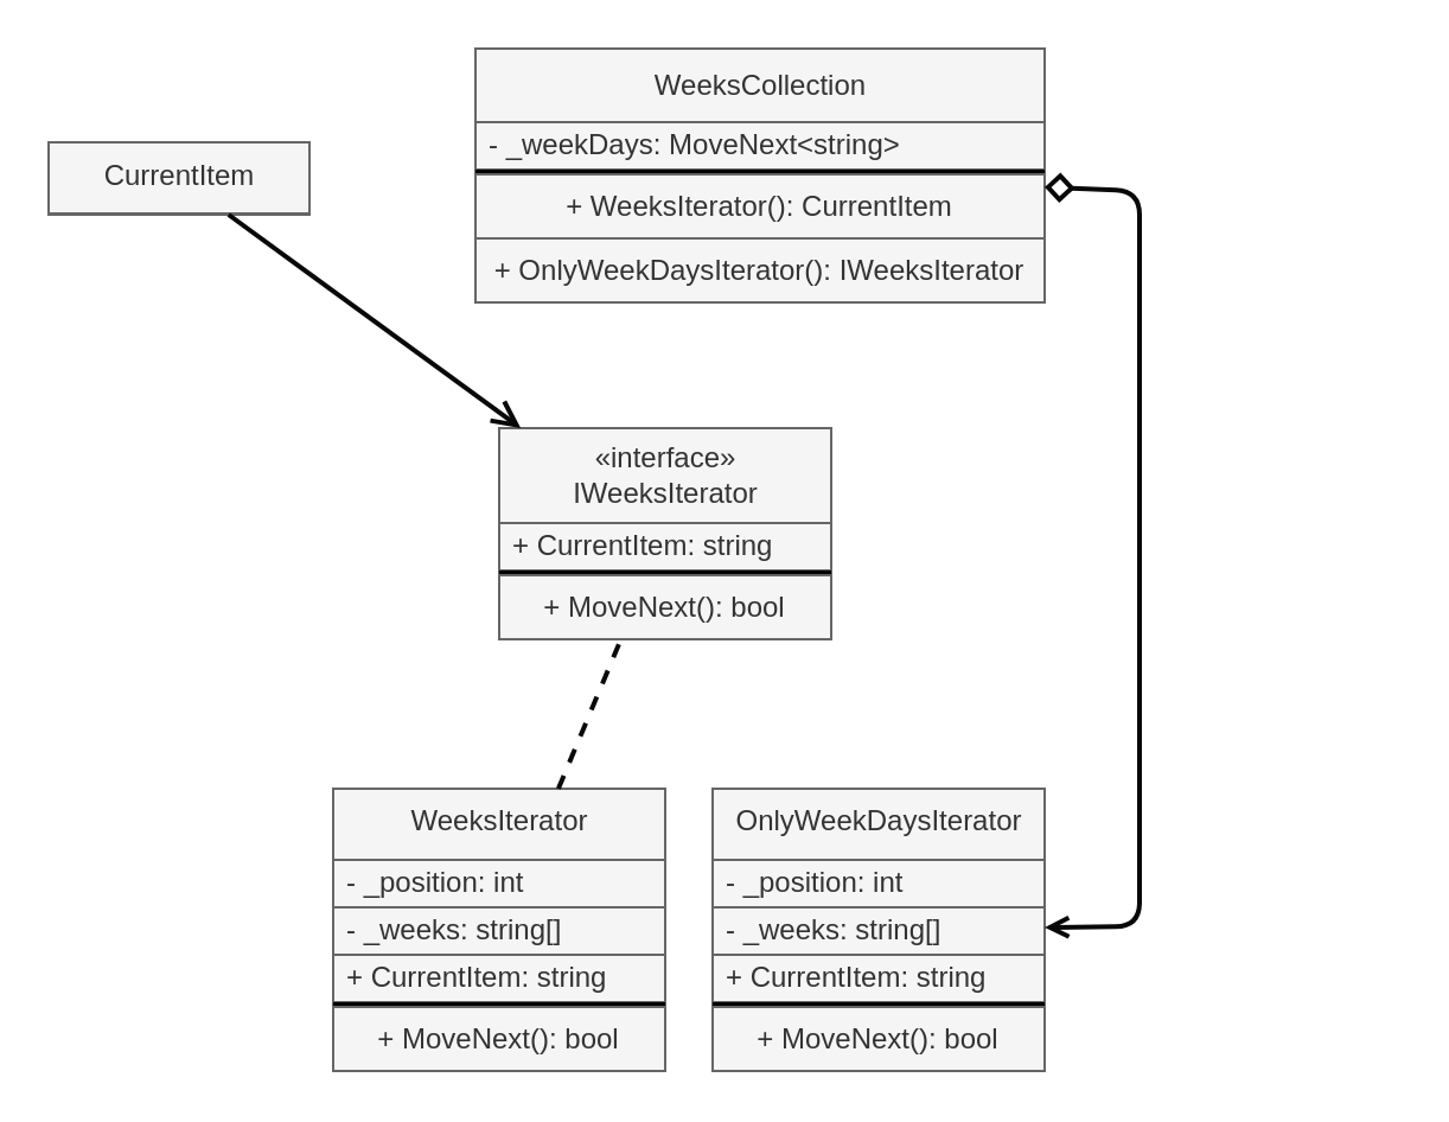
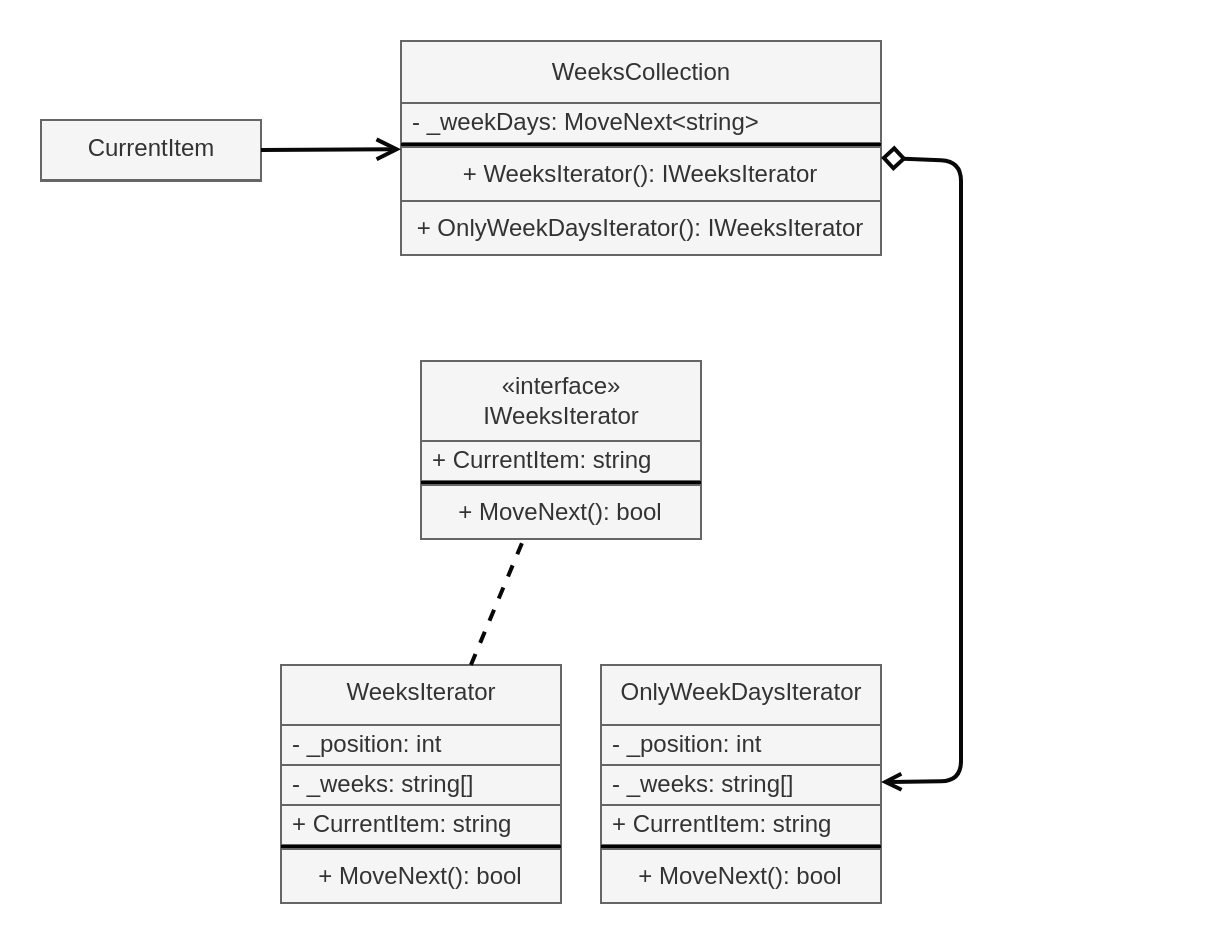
+ <mxCell id="8" value="" style="endArrow=open;startArrow=none;endFill=0;startFill=0;endSize=8;html=1;verticalAlign=bottom;labelBackgroundColor=none;strokeWidth=2;sketch=0;fillColor=#f5f5f5;strokeColor=#080808;" parent="1" source="7" target="2" edge="1"><mxGeometry width="160" relative="1" as="geometry"><mxPoint x="540" y="85.5" as="sourcePoint" /><mxPoint x="700" y="85.5" as="targetPoint" /></mxGeometry></mxCell>
- <mxCell id="5" value="+ WeeksIterator(): CurrentItem" style="text;html=1;strokeColor=#666666;fillColor=#f5f5f5;align=center;verticalAlign=middle;spacingLeft=4;spacingRight=4;overflow=hidden;rotatable=0;points=[[0,0.5],[1,0.5]];portConstraint=eastwest;fontColor=#333333;" parent="2" vertex="1"><mxGeometry y="53" width="240" height="27" as="geometry" /></mxCell>
+ <mxCell id="5" value="+ WeeksIterator(): IWeeksIterator" style="text;html=1;strokeColor=#666666;fillColor=#f5f5f5;align=center;verticalAlign=middle;spacingLeft=4;spacingRight=4;overflow=hidden;rotatable=0;points=[[0,0.5],[1,0.5]];portConstraint=eastwest;fontColor=#333333;" parent="2" vertex="1"><mxGeometry y="53" width="240" height="27" as="geometry" /></mxCell>
- <mxCell id="21" value="" style="endArrow=open;startArrow=none;endFill=0;startFill=0;endSize=8;html=1;verticalAlign=bottom;labelBackgroundColor=none;strokeWidth=2;sketch=0;fillColor=#f5f5f5;strokeColor=#080808;" parent="1" source="7" edge="1" target="9"><mxGeometry width="160" relative="1" as="geometry"><mxPoint x="90.391" y="96" as="sourcePoint" /><mxPoint x="165.726" y="189" as="targetPoint" /></mxGeometry></mxCell>
